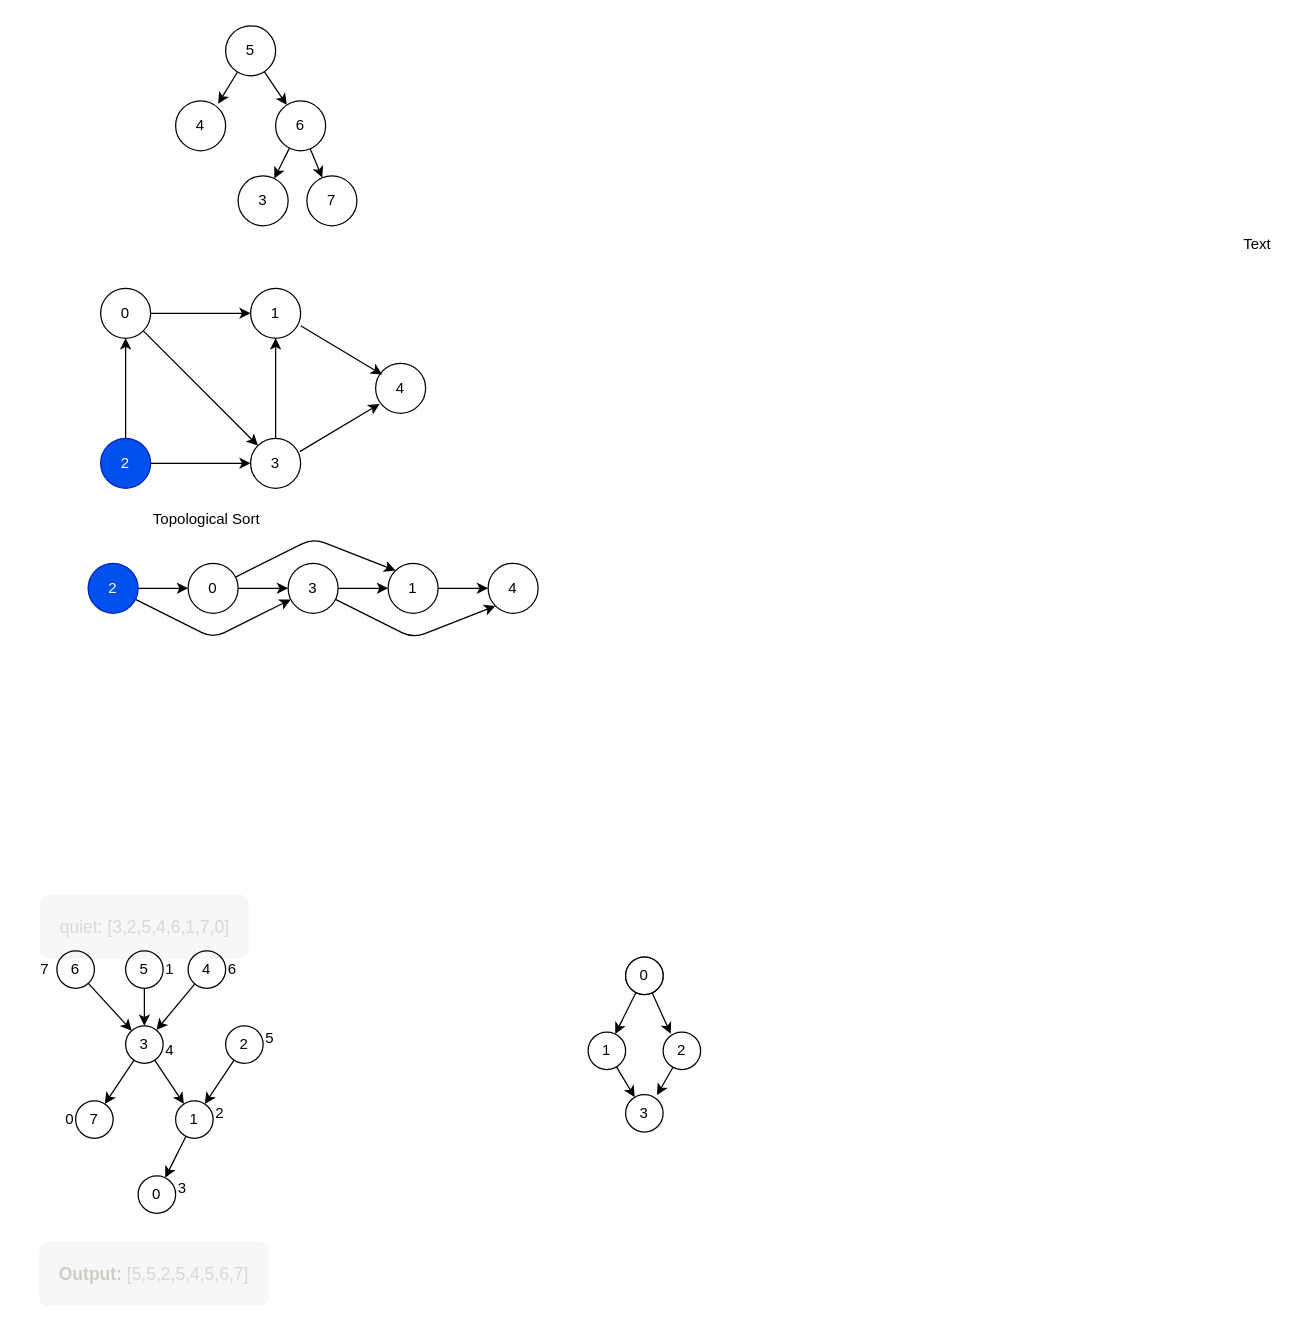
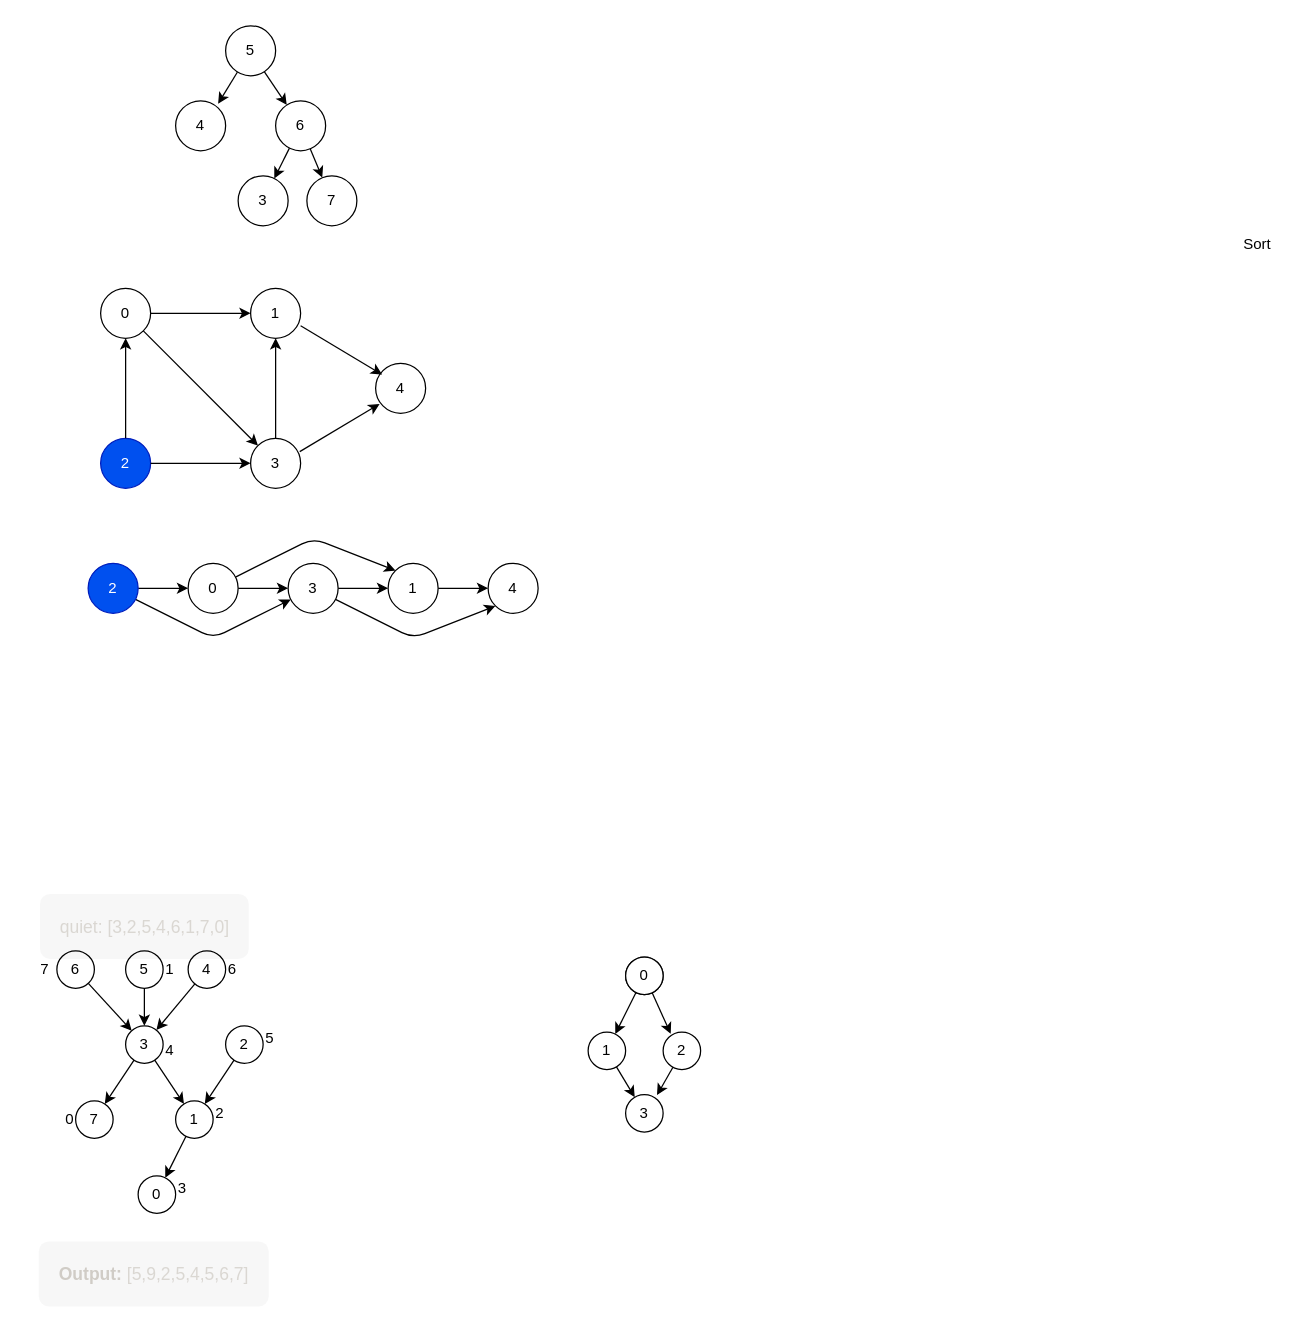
- <mxCell id="70" value="Text" style="text;html=1;align=center;verticalAlign=middle;resizable=0;points=[];autosize=1;strokeColor=none;fillColor=none;" vertex="1" parent="1"><mxGeometry x="980" y="180" width="50" height="30" as="geometry" /></mxCell>
+ <mxCell id="70" value="Sort" style="text;html=1;align=center;verticalAlign=middle;resizable=0;points=[];autosize=1;strokeColor=none;fillColor=none;" vertex="1" parent="1"><mxGeometry x="980" y="180" width="50" height="30" as="geometry" /></mxCell>
- <mxCell id="26" value="Topological Sort" style="text;html=1;strokeColor=none;fillColor=none;align=center;verticalAlign=middle;whiteSpace=wrap;rounded=0;" parent="1" vertex="1"><mxGeometry x="120" y="400" width="90" height="30" as="geometry" /></mxCell>
- <mxCell id="61" value="&lt;pre style=&quot;border-width: 0px; border-style: solid; border-color: var(--darkreader-border--chakra-colors-chakra-border-color); border-image: initial; box-sizing: border-box; --tw-border-spacing-x: 0; --tw-border-spacing-y: 0; --tw-translate-x: 0; --tw-translate-y: 0; --tw-rotate: 0; --tw-skew-x: 0; --tw-skew-y: 0; --tw-scale-x: 1; --tw-scale-y: 1; --tw-pan-x: ; --tw-pan-y: ; --tw-pinch-zoom: ; --tw-scroll-snap-strictness: proximity; --tw-ordinal: ; --tw-slashed-zero: ; --tw-numeric-figure: ; --tw-numeric-spacing: ; --tw-numeric-fraction: ; --tw-ring-inset: ; --tw-ring-offset-width: 0px; --tw-ring-offset-color: #fff; --tw-ring-color: #3b82f680; --tw-ring-offset-shadow:0 0 #0000; --tw-ring-shadow:0 0 #0000; --tw-shadow:0 0 #0000; --tw-shadow-colored:0 0 #0000; --tw-blur: ; --tw-brightness: ; --tw-contrast: ; --tw-grayscale: ; --tw-hue-rotate: ; --tw-invert: ; --tw-saturate: ; --tw-sepia: ; --tw-drop-shadow: ; --tw-backdrop-blur: ; --tw-backdrop-brightness: ; --tw-backdrop-contrast: ; --tw-backdrop-grayscale: ; --tw-backdrop-hue-rotate: ; --tw-backdrop-invert: ; --tw-backdrop-opacity: ; --tw-backdrop-saturate: ; --tw-backdrop-sepia: ; --darkreader-bg--tw-ring-offset-shadow: 0 0 #0000; --darkreader-bg--tw-ring-shadow: 0 0 #0000; --darkreader-bg--tw-shadow: 0 0 #0000; --darkreader-bg--tw-shadow-colored: 0 0 #0000; overflow-wrap: break-word; font-family: Menlo, sans-serif; margin: 1rem 0px; overflow: auto; font-size: 14px; background-color: rgba(0, 8, 26, 0.03); border-radius: 0.5rem; color: rgba(208, 204, 198, 0.75); line-height: 1.25rem; padding: 1rem; font-style: normal; font-variant-ligatures: normal; font-variant-caps: normal; font-weight: 400; letter-spacing: normal; orphans: 2; text-align: start; text-indent: 0px; text-transform: none; widows: 2; word-spacing: 0px; -webkit-text-stroke-width: 0px; text-decoration-thickness: initial; text-decoration-style: initial; text-decoration-color: initial; position: relative;&quot;&gt;&lt;strong style=&quot;border-width: 0px; border-style: solid; border-color: var(--darkreader-border--chakra-colors-chakra-border-color); border-image: initial; box-sizing: border-box; --tw-border-spacing-x: 0; --tw-border-spacing-y: 0; --tw-translate-x: 0; --tw-translate-y: 0; --tw-rotate: 0; --tw-skew-x: 0; --tw-skew-y: 0; --tw-scale-x: 1; --tw-scale-y: 1; --tw-pan-x: ; --tw-pan-y: ; --tw-pinch-zoom: ; --tw-scroll-snap-strictness: proximity; --tw-ordinal: ; --tw-slashed-zero: ; --tw-numeric-figure: ; --tw-numeric-spacing: ; --tw-numeric-fraction: ; --tw-ring-inset: ; --tw-ring-offset-width: 0px; --tw-ring-offset-color: #fff; --tw-ring-color: #3b82f680; --tw-ring-offset-shadow:0 0 #0000; --tw-ring-shadow:0 0 #0000; --tw-shadow:0 0 #0000; --tw-shadow-colored:0 0 #0000; --tw-blur: ; --tw-brightness: ; --tw-contrast: ; --tw-grayscale: ; --tw-hue-rotate: ; --tw-invert: ; --tw-saturate: ; --tw-sepia: ; --tw-drop-shadow: ; --tw-backdrop-blur: ; --tw-backdrop-brightness: ; --tw-backdrop-contrast: ; --tw-backdrop-grayscale: ; --tw-backdrop-hue-rotate: ; --tw-backdrop-invert: ; --tw-backdrop-opacity: ; --tw-backdrop-saturate: ; --tw-backdrop-sepia: ; --darkreader-bg--tw-ring-offset-shadow: 0 0 #0000; --darkreader-bg--tw-ring-shadow: 0 0 #0000; --darkreader-bg--tw-shadow: 0 0 #0000; --darkreader-bg--tw-shadow-colored: 0 0 #0000; overflow-wrap: break-word; font-weight: bold; --tw-text-opacity:1; color: rgb(208, 204, 198); --darkreader-text--tw-text-opacity: 1;&quot;&gt;Output:&lt;/strong&gt; [5,5,2,5,4,5,6,7]&lt;/pre&gt;" style="text;whiteSpace=wrap;html=1;" parent="1" vertex="1"><mxGeometry x="28.75" y="970" width="192.5" height="60" as="geometry" /></mxCell>
+ <mxCell id="61" value="&lt;pre style=&quot;border-width: 0px; border-style: solid; border-color: var(--darkreader-border--chakra-colors-chakra-border-color); border-image: initial; box-sizing: border-box; --tw-border-spacing-x: 0; --tw-border-spacing-y: 0; --tw-translate-x: 0; --tw-translate-y: 0; --tw-rotate: 0; --tw-skew-x: 0; --tw-skew-y: 0; --tw-scale-x: 1; --tw-scale-y: 1; --tw-pan-x: ; --tw-pan-y: ; --tw-pinch-zoom: ; --tw-scroll-snap-strictness: proximity; --tw-ordinal: ; --tw-slashed-zero: ; --tw-numeric-figure: ; --tw-numeric-spacing: ; --tw-numeric-fraction: ; --tw-ring-inset: ; --tw-ring-offset-width: 0px; --tw-ring-offset-color: #fff; --tw-ring-color: #3b82f680; --tw-ring-offset-shadow:0 0 #0000; --tw-ring-shadow:0 0 #0000; --tw-shadow:0 0 #0000; --tw-shadow-colored:0 0 #0000; --tw-blur: ; --tw-brightness: ; --tw-contrast: ; --tw-grayscale: ; --tw-hue-rotate: ; --tw-invert: ; --tw-saturate: ; --tw-sepia: ; --tw-drop-shadow: ; --tw-backdrop-blur: ; --tw-backdrop-brightness: ; --tw-backdrop-contrast: ; --tw-backdrop-grayscale: ; --tw-backdrop-hue-rotate: ; --tw-backdrop-invert: ; --tw-backdrop-opacity: ; --tw-backdrop-saturate: ; --tw-backdrop-sepia: ; --darkreader-bg--tw-ring-offset-shadow: 0 0 #0000; --darkreader-bg--tw-ring-shadow: 0 0 #0000; --darkreader-bg--tw-shadow: 0 0 #0000; --darkreader-bg--tw-shadow-colored: 0 0 #0000; overflow-wrap: break-word; font-family: Menlo, sans-serif; margin: 1rem 0px; overflow: auto; font-size: 14px; background-color: rgba(0, 8, 26, 0.03); border-radius: 0.5rem; color: rgba(208, 204, 198, 0.75); line-height: 1.25rem; padding: 1rem; font-style: normal; font-variant-ligatures: normal; font-variant-caps: normal; font-weight: 400; letter-spacing: normal; orphans: 2; text-align: start; text-indent: 0px; text-transform: none; widows: 2; word-spacing: 0px; -webkit-text-stroke-width: 0px; text-decoration-thickness: initial; text-decoration-style: initial; text-decoration-color: initial; position: relative;&quot;&gt;&lt;strong style=&quot;border-width: 0px; border-style: solid; border-color: var(--darkreader-border--chakra-colors-chakra-border-color); border-image: initial; box-sizing: border-box; --tw-border-spacing-x: 0; --tw-border-spacing-y: 0; --tw-translate-x: 0; --tw-translate-y: 0; --tw-rotate: 0; --tw-skew-x: 0; --tw-skew-y: 0; --tw-scale-x: 1; --tw-scale-y: 1; --tw-pan-x: ; --tw-pan-y: ; --tw-pinch-zoom: ; --tw-scroll-snap-strictness: proximity; --tw-ordinal: ; --tw-slashed-zero: ; --tw-numeric-figure: ; --tw-numeric-spacing: ; --tw-numeric-fraction: ; --tw-ring-inset: ; --tw-ring-offset-width: 0px; --tw-ring-offset-color: #fff; --tw-ring-color: #3b82f680; --tw-ring-offset-shadow:0 0 #0000; --tw-ring-shadow:0 0 #0000; --tw-shadow:0 0 #0000; --tw-shadow-colored:0 0 #0000; --tw-blur: ; --tw-brightness: ; --tw-contrast: ; --tw-grayscale: ; --tw-hue-rotate: ; --tw-invert: ; --tw-saturate: ; --tw-sepia: ; --tw-drop-shadow: ; --tw-backdrop-blur: ; --tw-backdrop-brightness: ; --tw-backdrop-contrast: ; --tw-backdrop-grayscale: ; --tw-backdrop-hue-rotate: ; --tw-backdrop-invert: ; --tw-backdrop-opacity: ; --tw-backdrop-saturate: ; --tw-backdrop-sepia: ; --darkreader-bg--tw-ring-offset-shadow: 0 0 #0000; --darkreader-bg--tw-ring-shadow: 0 0 #0000; --darkreader-bg--tw-shadow: 0 0 #0000; --darkreader-bg--tw-shadow-colored: 0 0 #0000; overflow-wrap: break-word; font-weight: bold; --tw-text-opacity:1; color: rgb(208, 204, 198); --darkreader-text--tw-text-opacity: 1;&quot;&gt;Output:&lt;/strong&gt; [5,9,2,5,4,5,6,7]&lt;/pre&gt;" style="text;whiteSpace=wrap;html=1;" parent="1" vertex="1"><mxGeometry x="28.75" y="970" width="192.5" height="60" as="geometry" /></mxCell>
